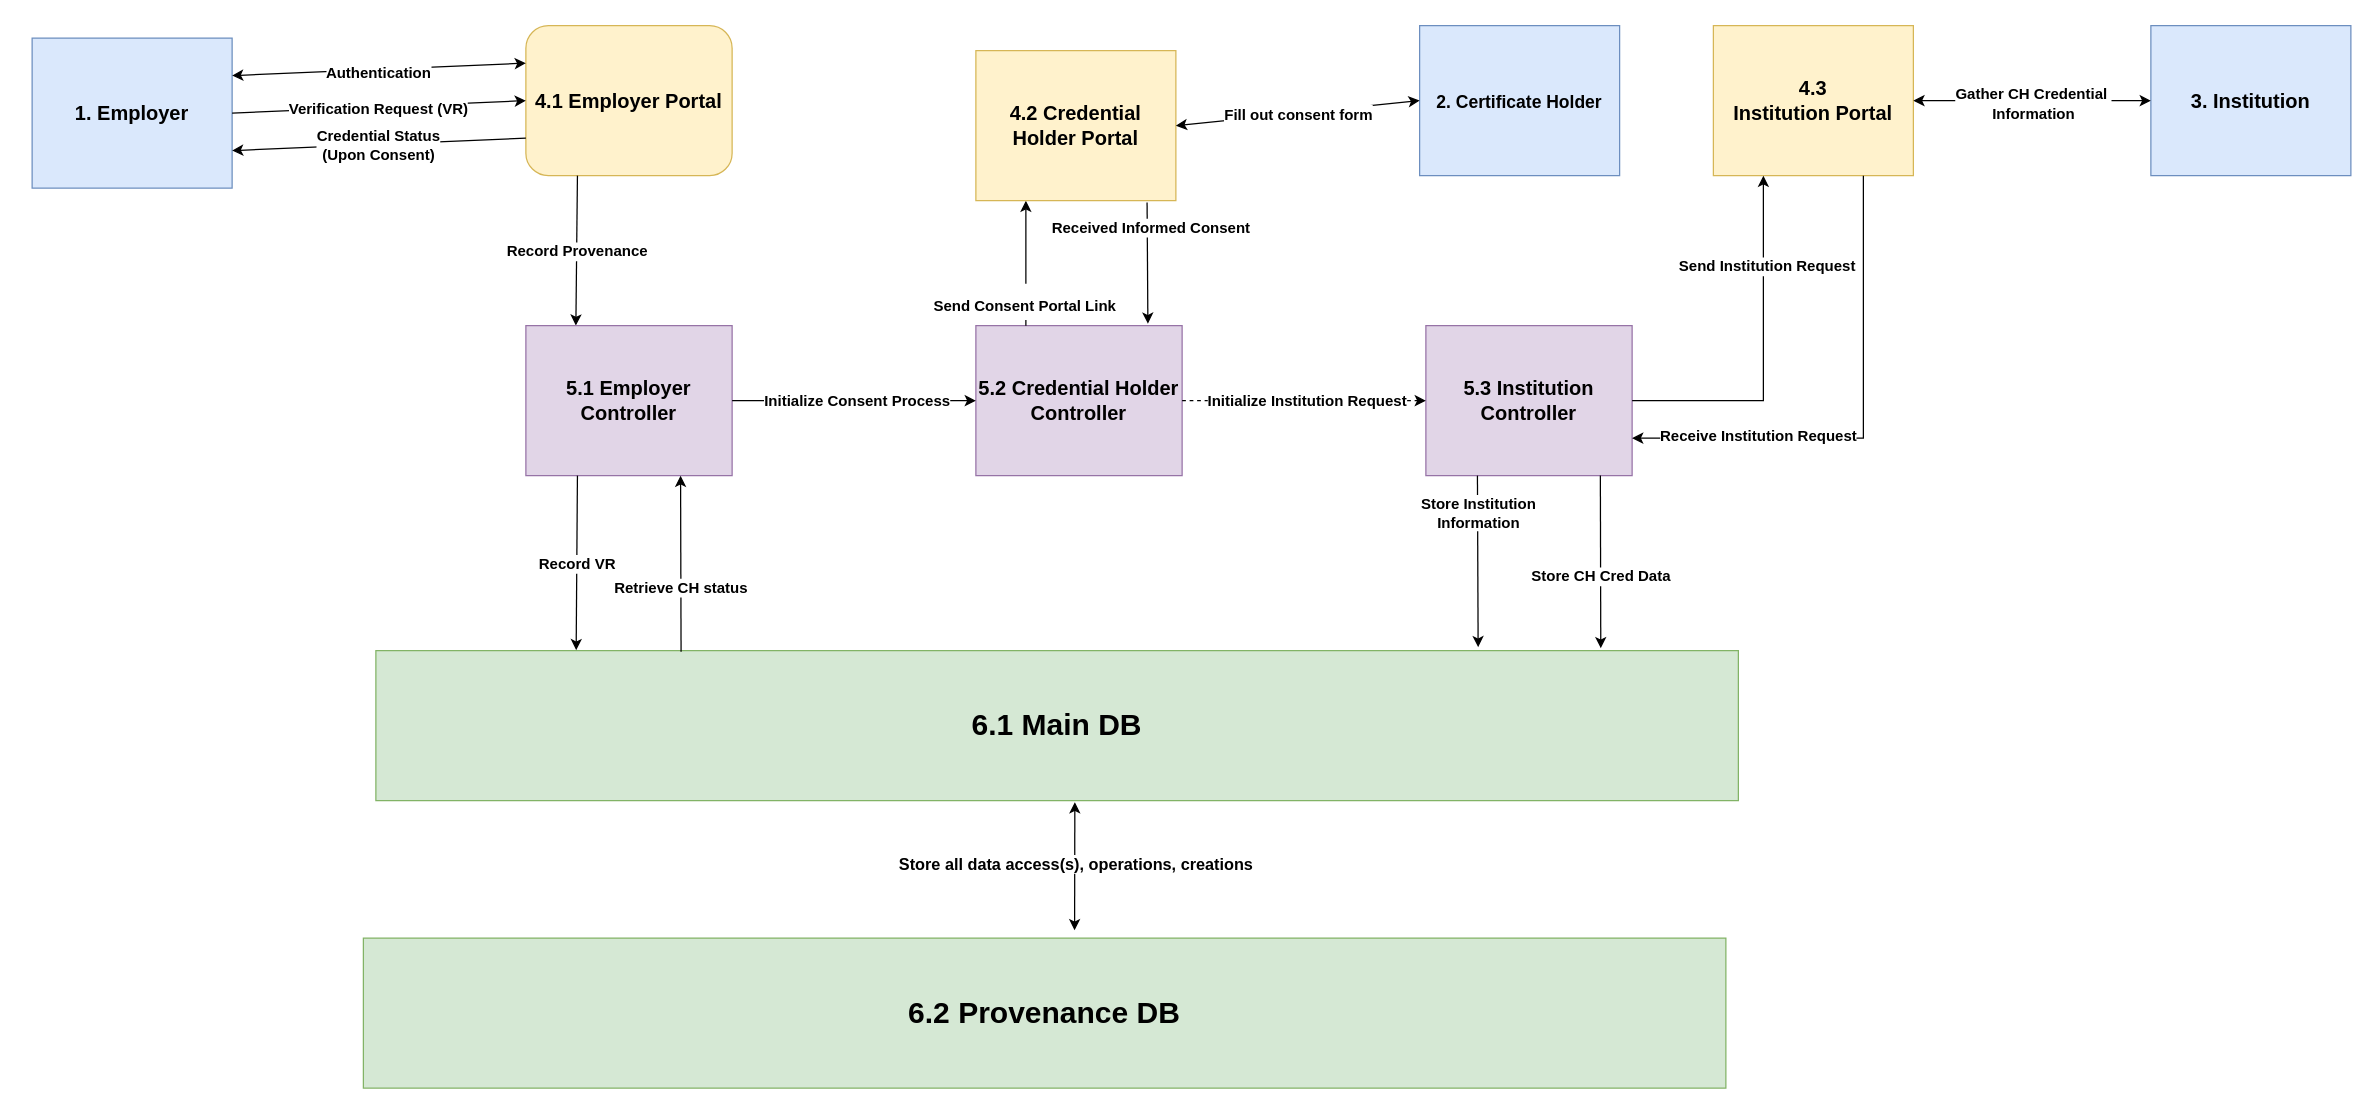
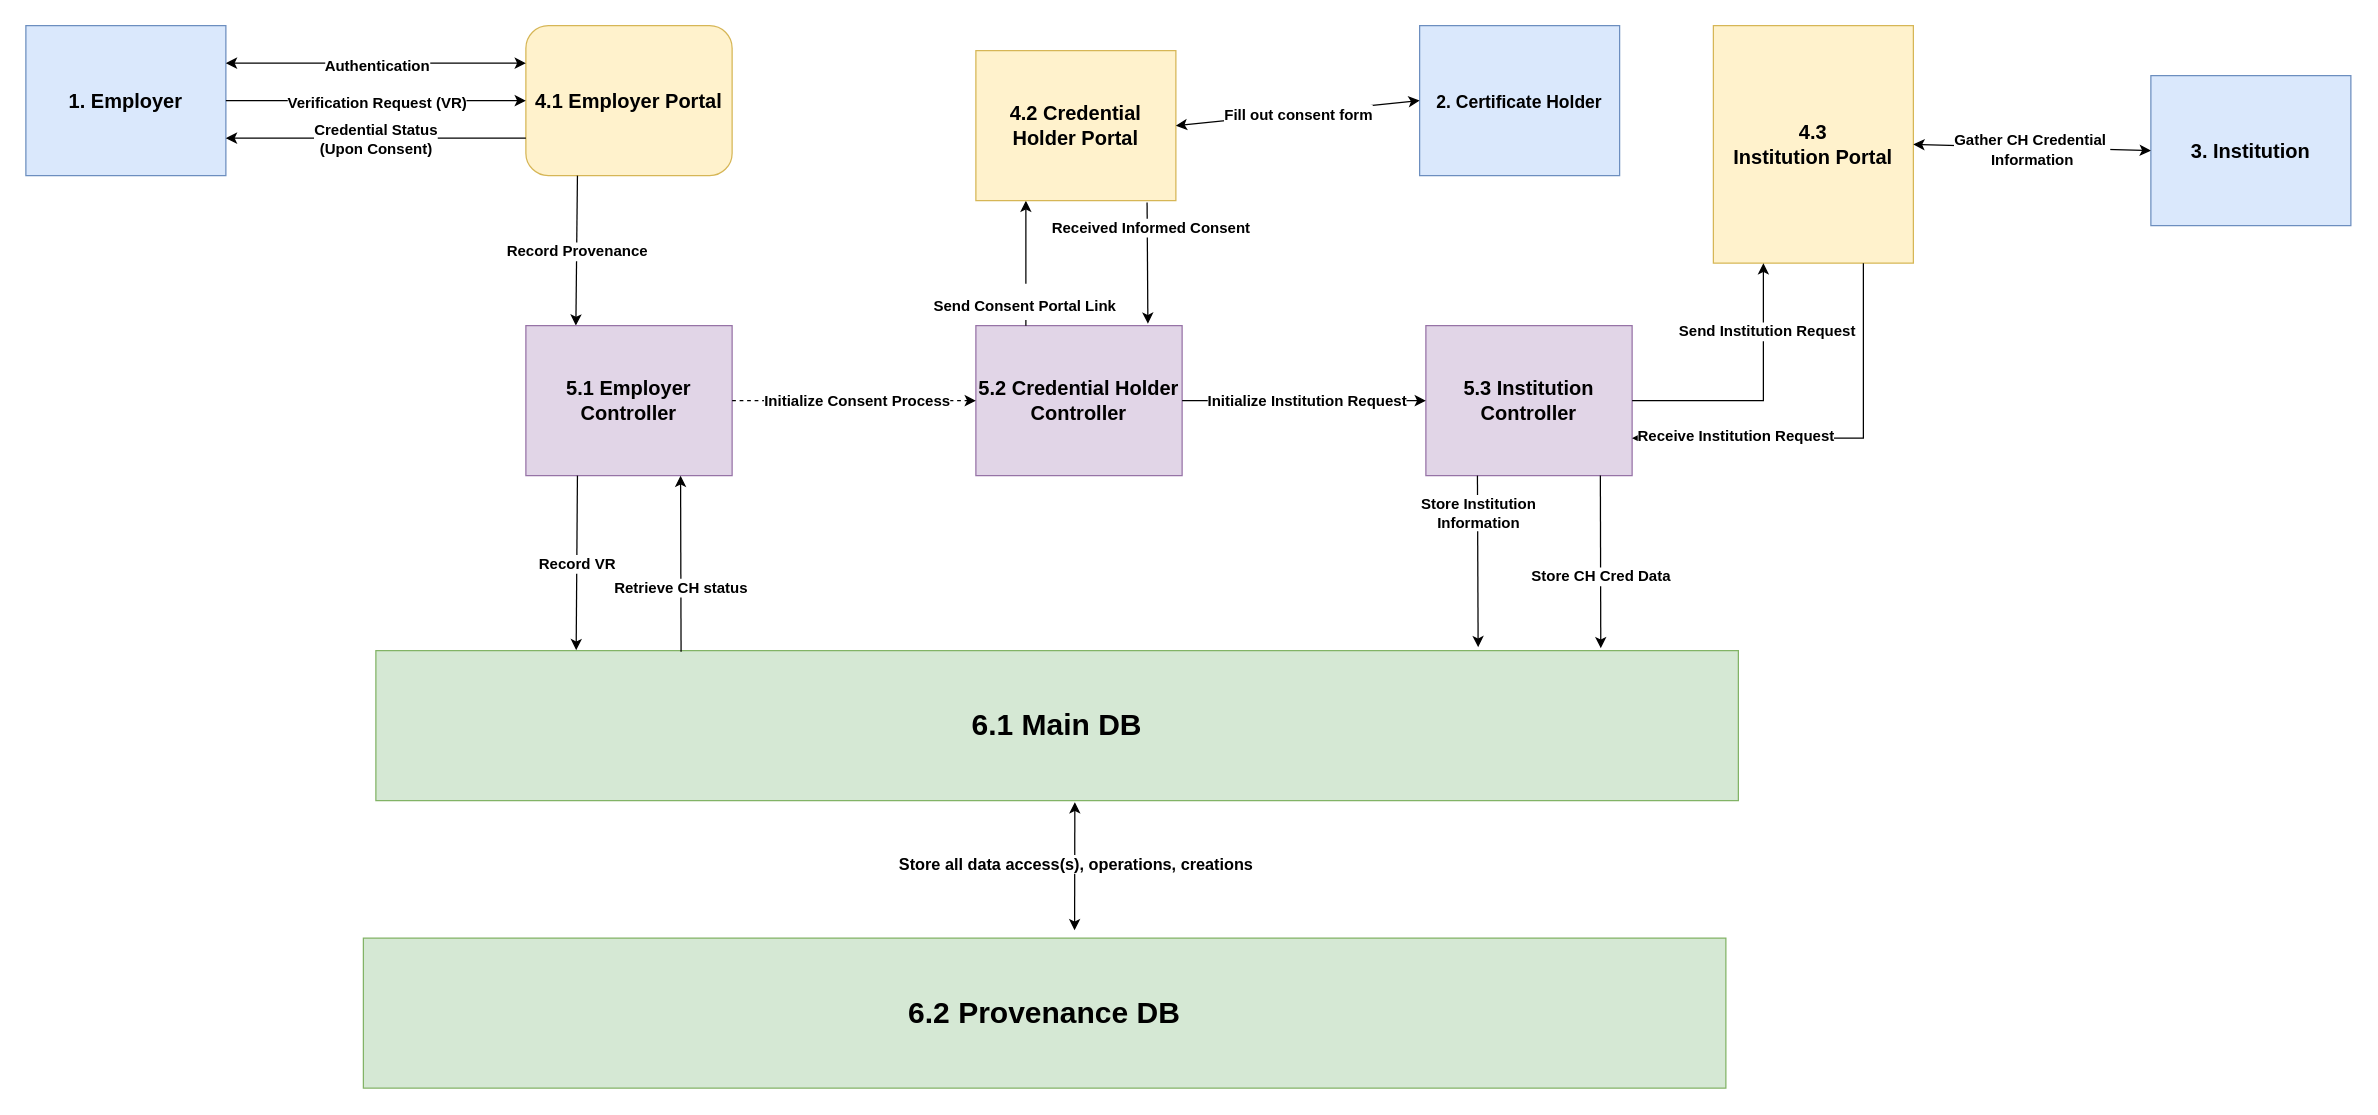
- <mxCell id="33" value="&lt;b&gt;4.3 &lt;br&gt;Institution Portal&lt;br&gt;&lt;/b&gt;" style="rounded=0;whiteSpace=wrap;html=1;fontSize=16;fillColor=#fff2cc;strokeColor=#d6b656;" vertex="1" parent="1"><mxGeometry x="1370" y="20" width="160" height="120" as="geometry" /></mxCell>
+ <mxCell id="33" value="&lt;b&gt;4.3 &lt;br&gt;Institution Portal&lt;br&gt;&lt;/b&gt;" style="rounded=0;whiteSpace=wrap;html=1;fontSize=16;fillColor=#fff2cc;strokeColor=#d6b656;" vertex="1" parent="1"><mxGeometry x="1370" y="20" width="160" height="190" as="geometry" /></mxCell>
- <mxCell id="5" value="&lt;b&gt;3. Institution&lt;br&gt;&lt;/b&gt;" style="rounded=0;whiteSpace=wrap;html=1;fontSize=16;fillColor=#dae8fc;strokeColor=#6c8ebf;" vertex="1" parent="1"><mxGeometry x="1720" y="20" width="160" height="120" as="geometry" /></mxCell>
+ <mxCell id="5" value="&lt;b&gt;3. Institution&lt;br&gt;&lt;/b&gt;" style="rounded=0;whiteSpace=wrap;html=1;fontSize=16;fillColor=#dae8fc;strokeColor=#6c8ebf;" vertex="1" parent="1"><mxGeometry x="1720" y="60" width="160" height="120" as="geometry" /></mxCell>
- <mxCell id="2" value="&lt;b&gt;&lt;br&gt;1. Employer&lt;br&gt;&lt;br&gt;&lt;/b&gt;" style="rounded=0;whiteSpace=wrap;html=1;fontSize=16;fillColor=#dae8fc;strokeColor=#6c8ebf;" vertex="1" parent="1"><mxGeometry x="25" y="30" width="160" height="120" as="geometry" /></mxCell>
+ <mxCell id="2" value="&lt;b&gt;&lt;br&gt;1. Employer&lt;br&gt;&lt;br&gt;&lt;/b&gt;" style="rounded=0;whiteSpace=wrap;html=1;fontSize=16;fillColor=#dae8fc;strokeColor=#6c8ebf;" vertex="1" parent="1"><mxGeometry y="20" width="160" height="120" as="geometry" x="20" /></mxCell>
- <mxCell id="19" value="" style="endArrow=classic;html=1;rounded=0;fontSize=12;exitX=1;exitY=0.5;exitDx=0;exitDy=0;entryX=0;entryY=0.5;entryDx=0;entryDy=0;" edge="1" parent="1" source="14" target="18"><mxGeometry width="50" height="50" relative="1" as="geometry"><mxPoint x="471.25" y="150" as="sourcePoint" /><mxPoint x="470" y="270" as="targetPoint" /></mxGeometry></mxCell>
+ <mxCell id="19" value="" style="endArrow=classic;html=1;rounded=0;fontSize=12;exitX=1;exitY=0.5;exitDx=0;exitDy=0;entryX=0;entryY=0.5;entryDx=0;entryDy=0;dashed=1;" edge="1" parent="1" source="14" target="18"><mxGeometry width="50" height="50" relative="1" as="geometry"><mxPoint x="471.25" y="150" as="sourcePoint" /><mxPoint x="470" y="270" as="targetPoint" /></mxGeometry></mxCell>
- <mxCell id="29" value="" style="endArrow=classic;html=1;rounded=0;fontSize=12;exitX=1;exitY=0.5;exitDx=0;exitDy=0;entryX=0;entryY=0.5;entryDx=0;entryDy=0;dashed=1;" edge="1" parent="1" source="18" target="28"><mxGeometry width="50" height="50" relative="1" as="geometry"><mxPoint x="595" y="330" as="sourcePoint" /><mxPoint x="790" y="330" as="targetPoint" /></mxGeometry></mxCell>
+ <mxCell id="29" value="" style="endArrow=classic;html=1;rounded=0;fontSize=12;exitX=1;exitY=0.5;exitDx=0;exitDy=0;entryX=0;entryY=0.5;entryDx=0;entryDy=0;" edge="1" parent="1" source="18" target="28"><mxGeometry width="50" height="50" relative="1" as="geometry"><mxPoint x="595" y="330" as="sourcePoint" /><mxPoint x="790" y="330" as="targetPoint" /></mxGeometry></mxCell>
